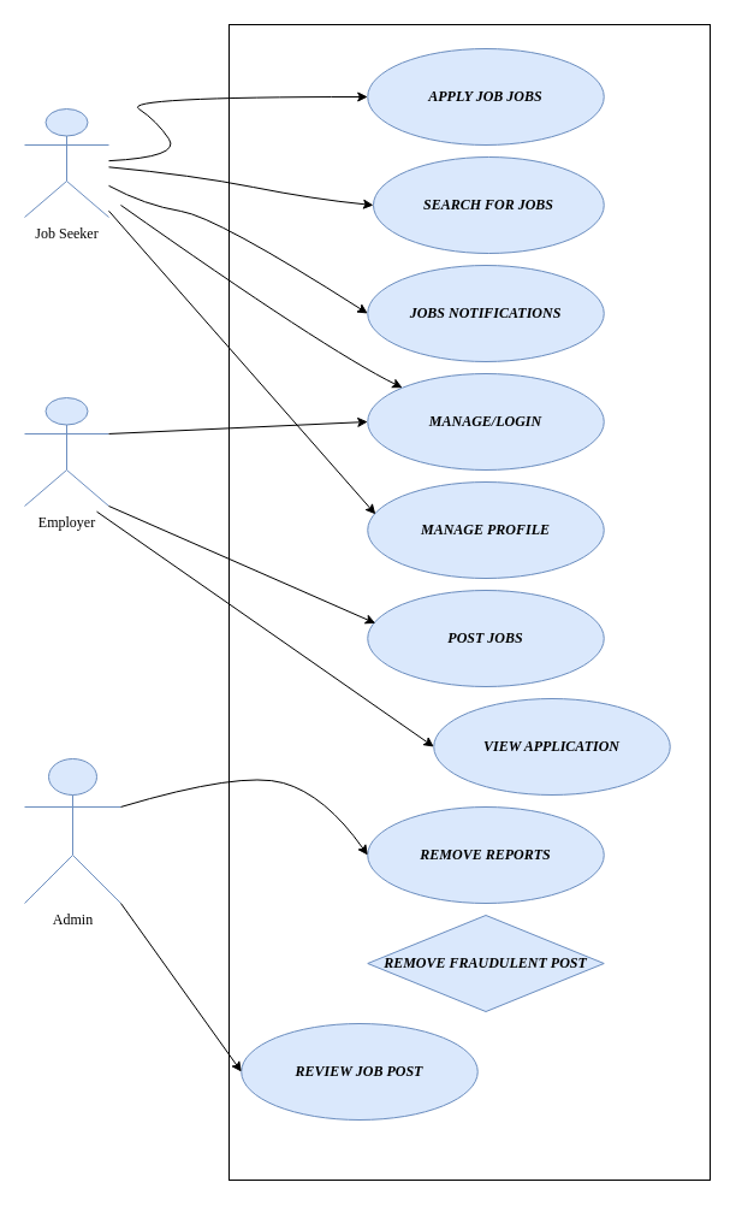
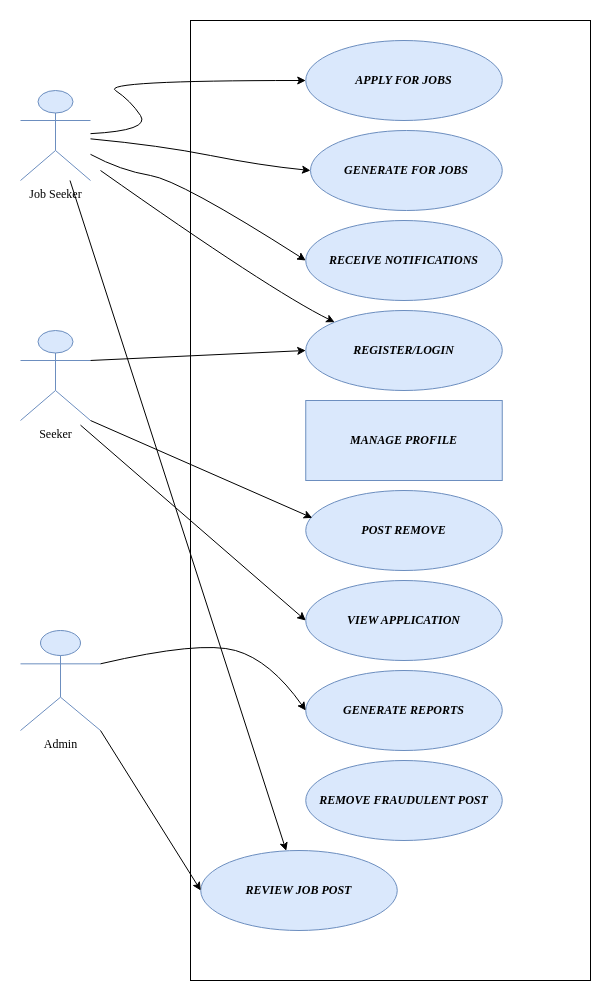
- <mxCell id="3" value="APPLY JOB JOBS" style="ellipse;whiteSpace=wrap;html=1;fontFamily=Times New Roman;fontStyle=3;fillColor=#dae8fc;strokeColor=#6c8ebf;" vertex="1" parent="1"><mxGeometry x="305.25" y="40" width="196.5" height="80" as="geometry" /></mxCell>
+ <mxCell id="3" value="APPLY FOR JOBS" style="ellipse;whiteSpace=wrap;html=1;fontFamily=Times New Roman;fontStyle=3;fillColor=#dae8fc;strokeColor=#6c8ebf;" vertex="1" parent="1"><mxGeometry x="305.25" y="40" width="196.5" height="80" as="geometry" /></mxCell>
- <mxCell id="4" value="SEARCH FOR JOBS" style="ellipse;whiteSpace=wrap;html=1;fontFamily=Times New Roman;fontSize=12;fontStyle=3;fillColor=#dae8fc;strokeColor=#6c8ebf;" vertex="1" parent="1"><mxGeometry x="310" y="130" width="191.75" height="80" as="geometry" /></mxCell>
+ <mxCell id="4" value="GENERATE FOR JOBS" style="ellipse;whiteSpace=wrap;html=1;fontFamily=Times New Roman;fontSize=12;fontStyle=3;fillColor=#dae8fc;strokeColor=#6c8ebf;" vertex="1" parent="1"><mxGeometry x="310" y="130" width="191.75" height="80" as="geometry" /></mxCell>
- <mxCell id="5" value="JOBS NOTIFICATIONS" style="ellipse;whiteSpace=wrap;html=1;fontFamily=Times New Roman;fontStyle=3;fillColor=#dae8fc;strokeColor=#6c8ebf;" vertex="1" parent="1"><mxGeometry x="305.25" y="220" width="196.5" height="80" as="geometry" /></mxCell>
+ <mxCell id="5" value="RECEIVE NOTIFICATIONS" style="ellipse;whiteSpace=wrap;html=1;fontFamily=Times New Roman;fontStyle=3;fillColor=#dae8fc;strokeColor=#6c8ebf;" vertex="1" parent="1"><mxGeometry x="305.25" y="220" width="196.5" height="80" as="geometry" /></mxCell>
- <mxCell id="19" value="" style="endArrow=classic;html=1;rounded=0;entryX=0.033;entryY=0.335;entryDx=0;entryDy=0;entryPerimeter=0;" edge="1" parent="1" source="14" target="7"><mxGeometry width="50" height="50" relative="1" as="geometry"><mxPoint x="230" y="320" as="sourcePoint" /><mxPoint x="280" y="270" as="targetPoint" /></mxGeometry></mxCell>
+ <mxCell id="19" value="" style="endArrow=classic;html=1;rounded=0;" edge="1" parent="1" source="14" target="12"><mxGeometry width="50" height="50" relative="1" as="geometry"><mxPoint x="230" y="320" as="sourcePoint" /><mxPoint x="280" y="270" as="targetPoint" /></mxGeometry></mxCell>
- <mxCell id="6" value="MANAGE/LOGIN" style="ellipse;whiteSpace=wrap;html=1;fontFamily=Times New Roman;fontStyle=3;fillColor=#dae8fc;strokeColor=#6c8ebf;" vertex="1" parent="1"><mxGeometry x="305.25" y="310" width="196.5" height="80" as="geometry" /></mxCell>
+ <mxCell id="6" value="REGISTER/LOGIN" style="ellipse;whiteSpace=wrap;html=1;fontFamily=Times New Roman;fontStyle=3;fillColor=#dae8fc;strokeColor=#6c8ebf;" vertex="1" parent="1"><mxGeometry x="305.25" y="310" width="196.5" height="80" as="geometry" /></mxCell>
- <mxCell id="20" value="Employer" style="shape=umlActor;verticalLabelPosition=bottom;verticalAlign=top;html=1;outlineConnect=0;fontFamily=Times New Roman;fillColor=#dae8fc;strokeColor=#6c8ebf;" vertex="1" parent="1"><mxGeometry x="20" y="330" width="70" height="90" as="geometry" /></mxCell>
+ <mxCell id="20" value="Seeker" style="shape=umlActor;verticalLabelPosition=bottom;verticalAlign=top;html=1;outlineConnect=0;fontFamily=Times New Roman;fillColor=#dae8fc;strokeColor=#6c8ebf;" vertex="1" parent="1"><mxGeometry x="20" y="330" width="70" height="90" as="geometry" /></mxCell>
- <mxCell id="7" value="MANAGE PROFILE" style="ellipse;whiteSpace=wrap;html=1;fontStyle=3;fontFamily=Times New Roman;fillColor=#dae8fc;strokeColor=#6c8ebf;" vertex="1" parent="1"><mxGeometry x="305.25" y="400" width="196.5" height="80" as="geometry" /></mxCell>
+ <mxCell id="7" value="MANAGE PROFILE" style="whiteSpace=wrap;html=1;fontStyle=3;fontFamily=Times New Roman;fillColor=#dae8fc;strokeColor=#6c8ebf;rounded=0;" vertex="1" parent="1"><mxGeometry x="305.25" y="400" width="196.5" height="80" as="geometry" /></mxCell>
- <mxCell id="8" value="POST JOBS" style="ellipse;whiteSpace=wrap;html=1;fontFamily=Times New Roman;fontStyle=3;fillColor=#dae8fc;strokeColor=#6c8ebf;" vertex="1" parent="1"><mxGeometry x="305.25" y="490" width="196.5" height="80" as="geometry" /></mxCell>
+ <mxCell id="8" value="POST REMOVE" style="ellipse;whiteSpace=wrap;html=1;fontFamily=Times New Roman;fontStyle=3;fillColor=#dae8fc;strokeColor=#6c8ebf;" vertex="1" parent="1"><mxGeometry x="305.25" y="490" width="196.5" height="80" as="geometry" /></mxCell>
- <mxCell id="9" value="VIEW APPLICATION" style="ellipse;whiteSpace=wrap;html=1;fontFamily=Times New Roman;fontStyle=3;fillColor=#dae8fc;strokeColor=#6c8ebf;" vertex="1" parent="1"><mxGeometry x="360.25" y="580" width="196.5" height="80" as="geometry" /></mxCell>
+ <mxCell id="9" value="VIEW APPLICATION" style="ellipse;whiteSpace=wrap;html=1;fontFamily=Times New Roman;fontStyle=3;fillColor=#dae8fc;strokeColor=#6c8ebf;" vertex="1" parent="1"><mxGeometry x="305.25" y="580" width="196.5" height="80" as="geometry" /></mxCell>
- <mxCell id="24" value="Admin" style="shape=umlActor;verticalLabelPosition=bottom;verticalAlign=top;html=1;outlineConnect=0;fontFamily=Times New Roman;fillColor=#dae8fc;strokeColor=#6c8ebf;" vertex="1" parent="1"><mxGeometry x="20" y="630" width="80" height="120" as="geometry" /></mxCell>
+ <mxCell id="24" value="Admin" style="shape=umlActor;verticalLabelPosition=bottom;verticalAlign=top;html=1;outlineConnect=0;fontFamily=Times New Roman;fillColor=#dae8fc;strokeColor=#6c8ebf;" vertex="1" parent="1"><mxGeometry x="20" y="630" width="80" height="100" as="geometry" /></mxCell>
- <mxCell id="10" value="REMOVE REPORTS" style="ellipse;whiteSpace=wrap;html=1;fontFamily=Times New Roman;fontStyle=3;fillColor=#dae8fc;strokeColor=#6c8ebf;" vertex="1" parent="1"><mxGeometry x="305.25" y="670" width="196.5" height="80" as="geometry" /></mxCell>
+ <mxCell id="10" value="GENERATE REPORTS" style="ellipse;whiteSpace=wrap;html=1;fontFamily=Times New Roman;fontStyle=3;fillColor=#dae8fc;strokeColor=#6c8ebf;" vertex="1" parent="1"><mxGeometry x="305.25" y="670" width="196.5" height="80" as="geometry" /></mxCell>
- <mxCell id="11" value="REMOVE FRAUDULENT POST" style="rhombus;whiteSpace=wrap;html=1;fontStyle=3;fontFamily=Times New Roman;fillColor=#dae8fc;strokeColor=#6c8ebf;" vertex="1" parent="1"><mxGeometry x="305.25" y="760" width="196.5" height="80" as="geometry" /></mxCell>
+ <mxCell id="11" value="REMOVE FRAUDULENT POST" style="ellipse;whiteSpace=wrap;html=1;fontStyle=3;fontFamily=Times New Roman;fillColor=#dae8fc;strokeColor=#6c8ebf;" vertex="1" parent="1"><mxGeometry x="305.25" y="760" width="196.5" height="80" as="geometry" /></mxCell>
